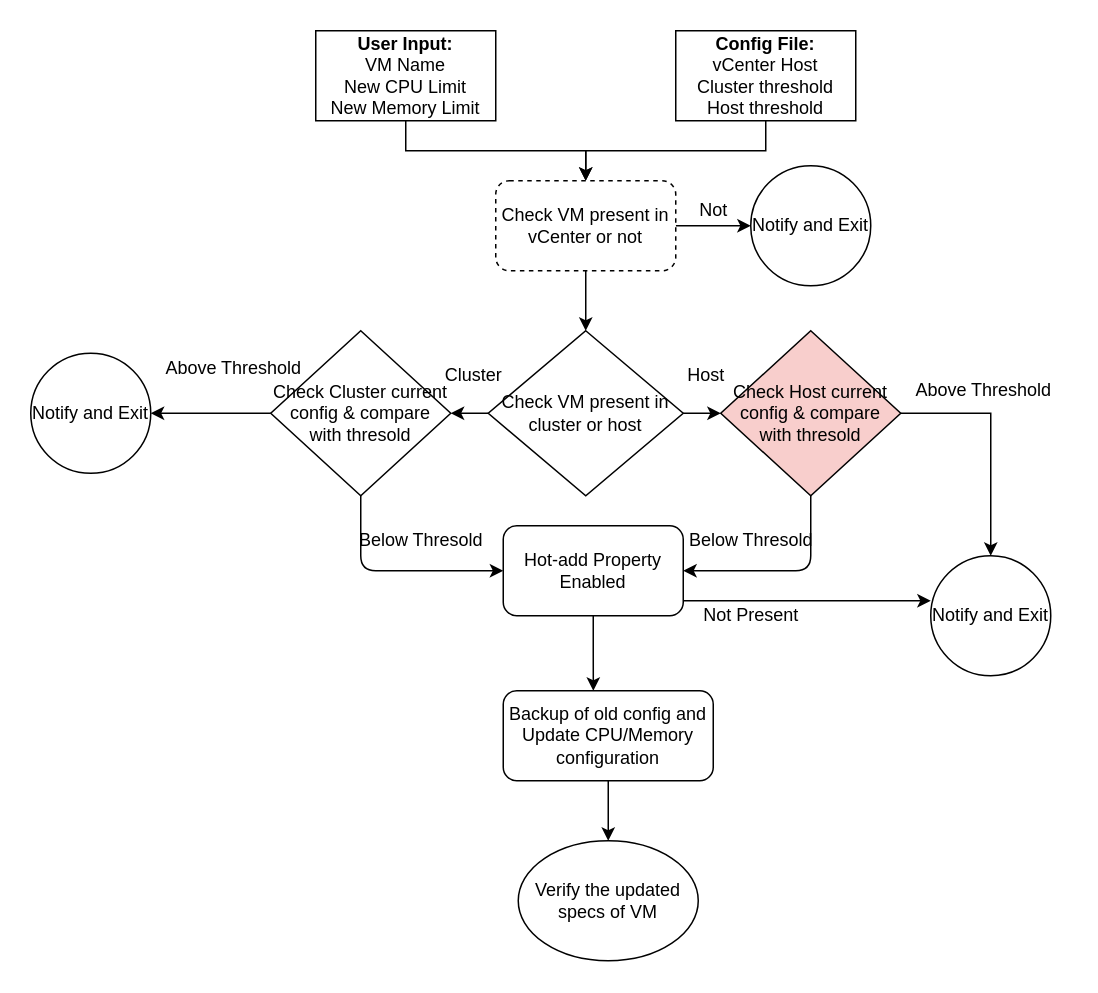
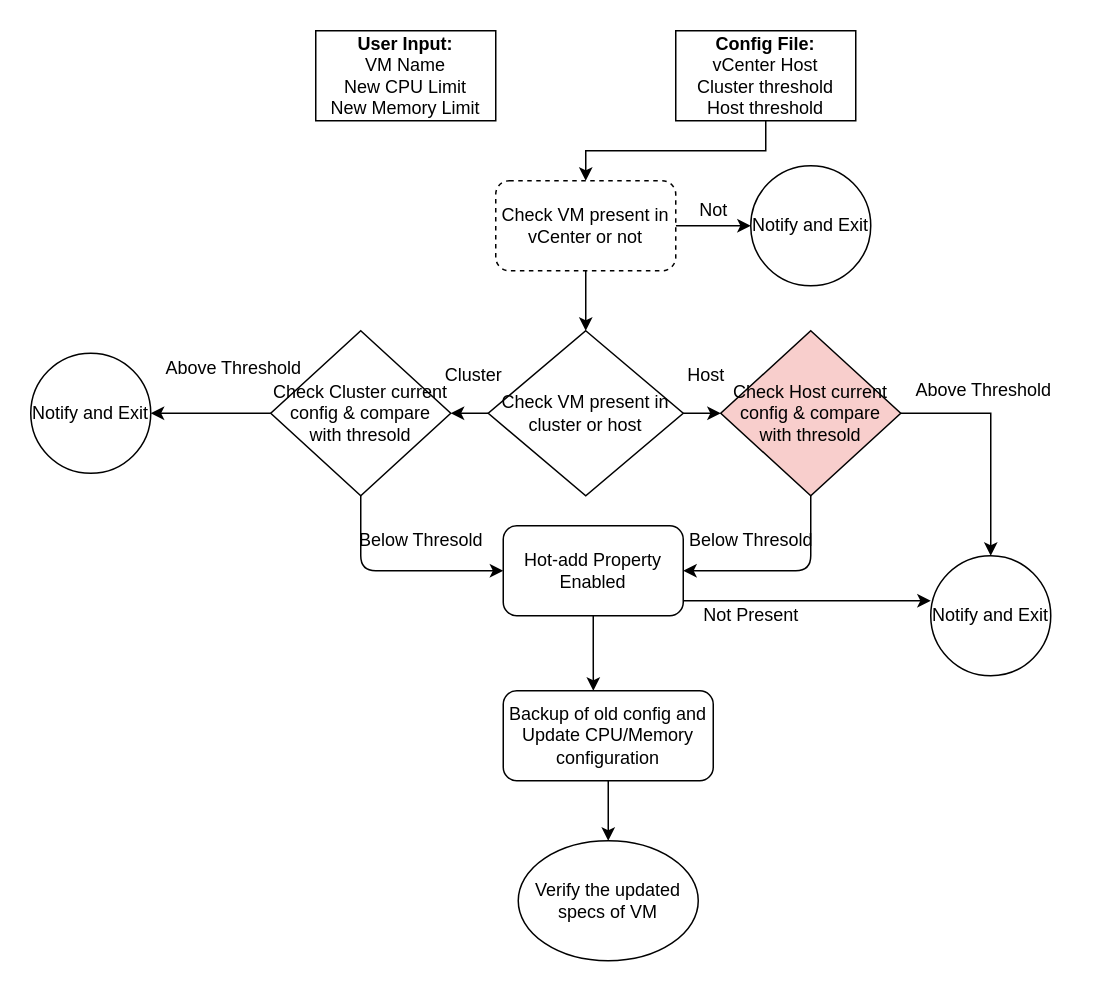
- <mxCell id="4" style="edgeStyle=orthogonalEdgeStyle;rounded=0;orthogonalLoop=1;jettySize=auto;html=1;entryX=0.5;entryY=0;entryDx=0;entryDy=0;" edge="1" parent="1" source="5" target="8"><mxGeometry relative="1" as="geometry" /></mxCell>
